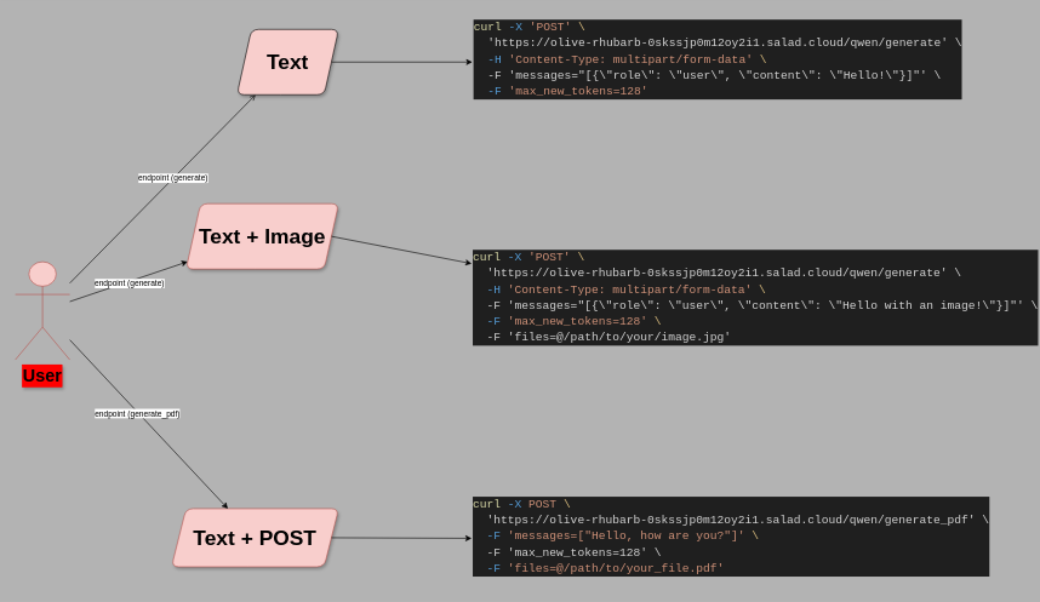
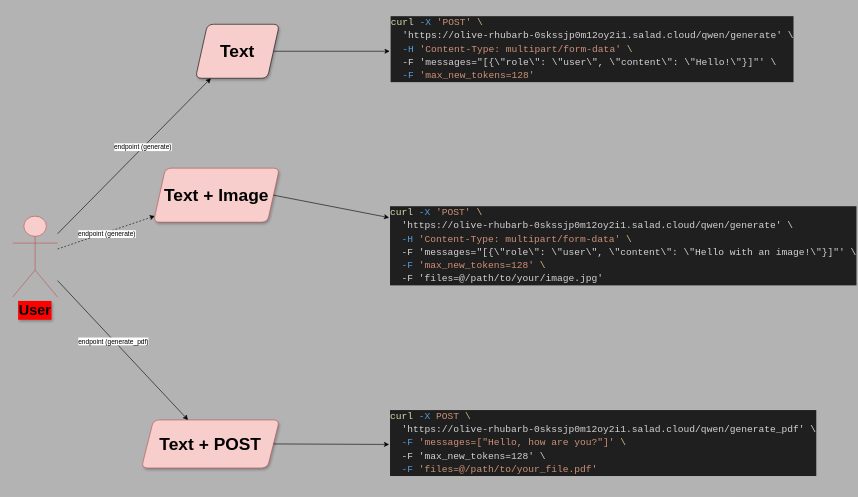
- <mxCell id="2" value="" style="edgeStyle=none;html=1;endArrow=open;" parent="1" source="6" target="8" edge="1"><mxGeometry relative="1" as="geometry" /></mxCell>
+ <mxCell id="2" value="" style="edgeStyle=none;html=1;" parent="1" source="6" target="8" edge="1"><mxGeometry relative="1" as="geometry" /></mxCell>
- <mxCell id="4" value="" style="edgeStyle=none;html=1;" parent="1" source="6" target="9" edge="1"><mxGeometry relative="1" as="geometry"><mxPoint x="795.357" y="460" as="targetPoint" /></mxGeometry></mxCell>
+ <mxCell id="4" value="" style="edgeStyle=none;html=1;dashed=1;" parent="1" source="6" target="9" edge="1"><mxGeometry relative="1" as="geometry"><mxPoint x="795.357" y="460" as="targetPoint" /></mxGeometry></mxCell>
